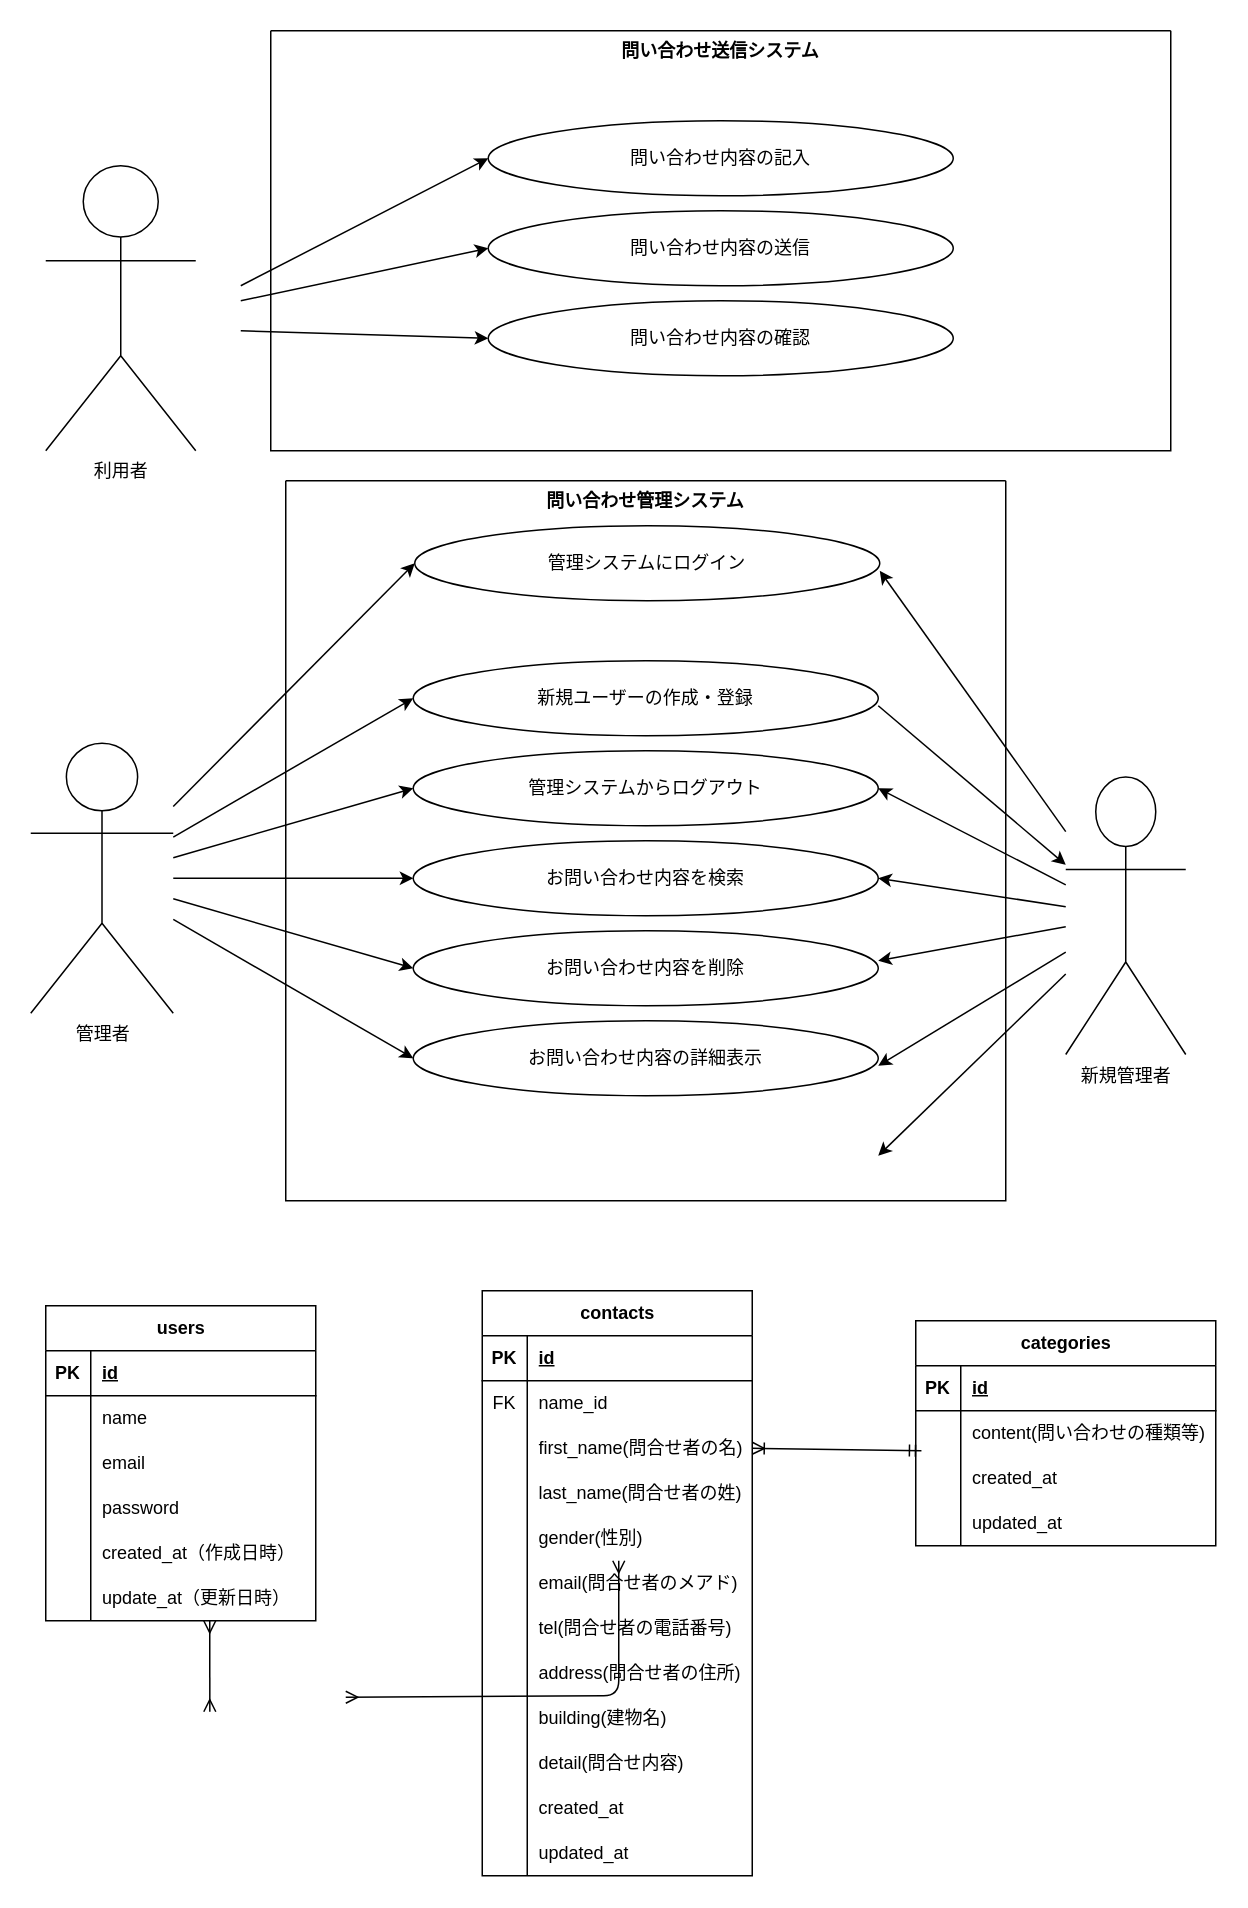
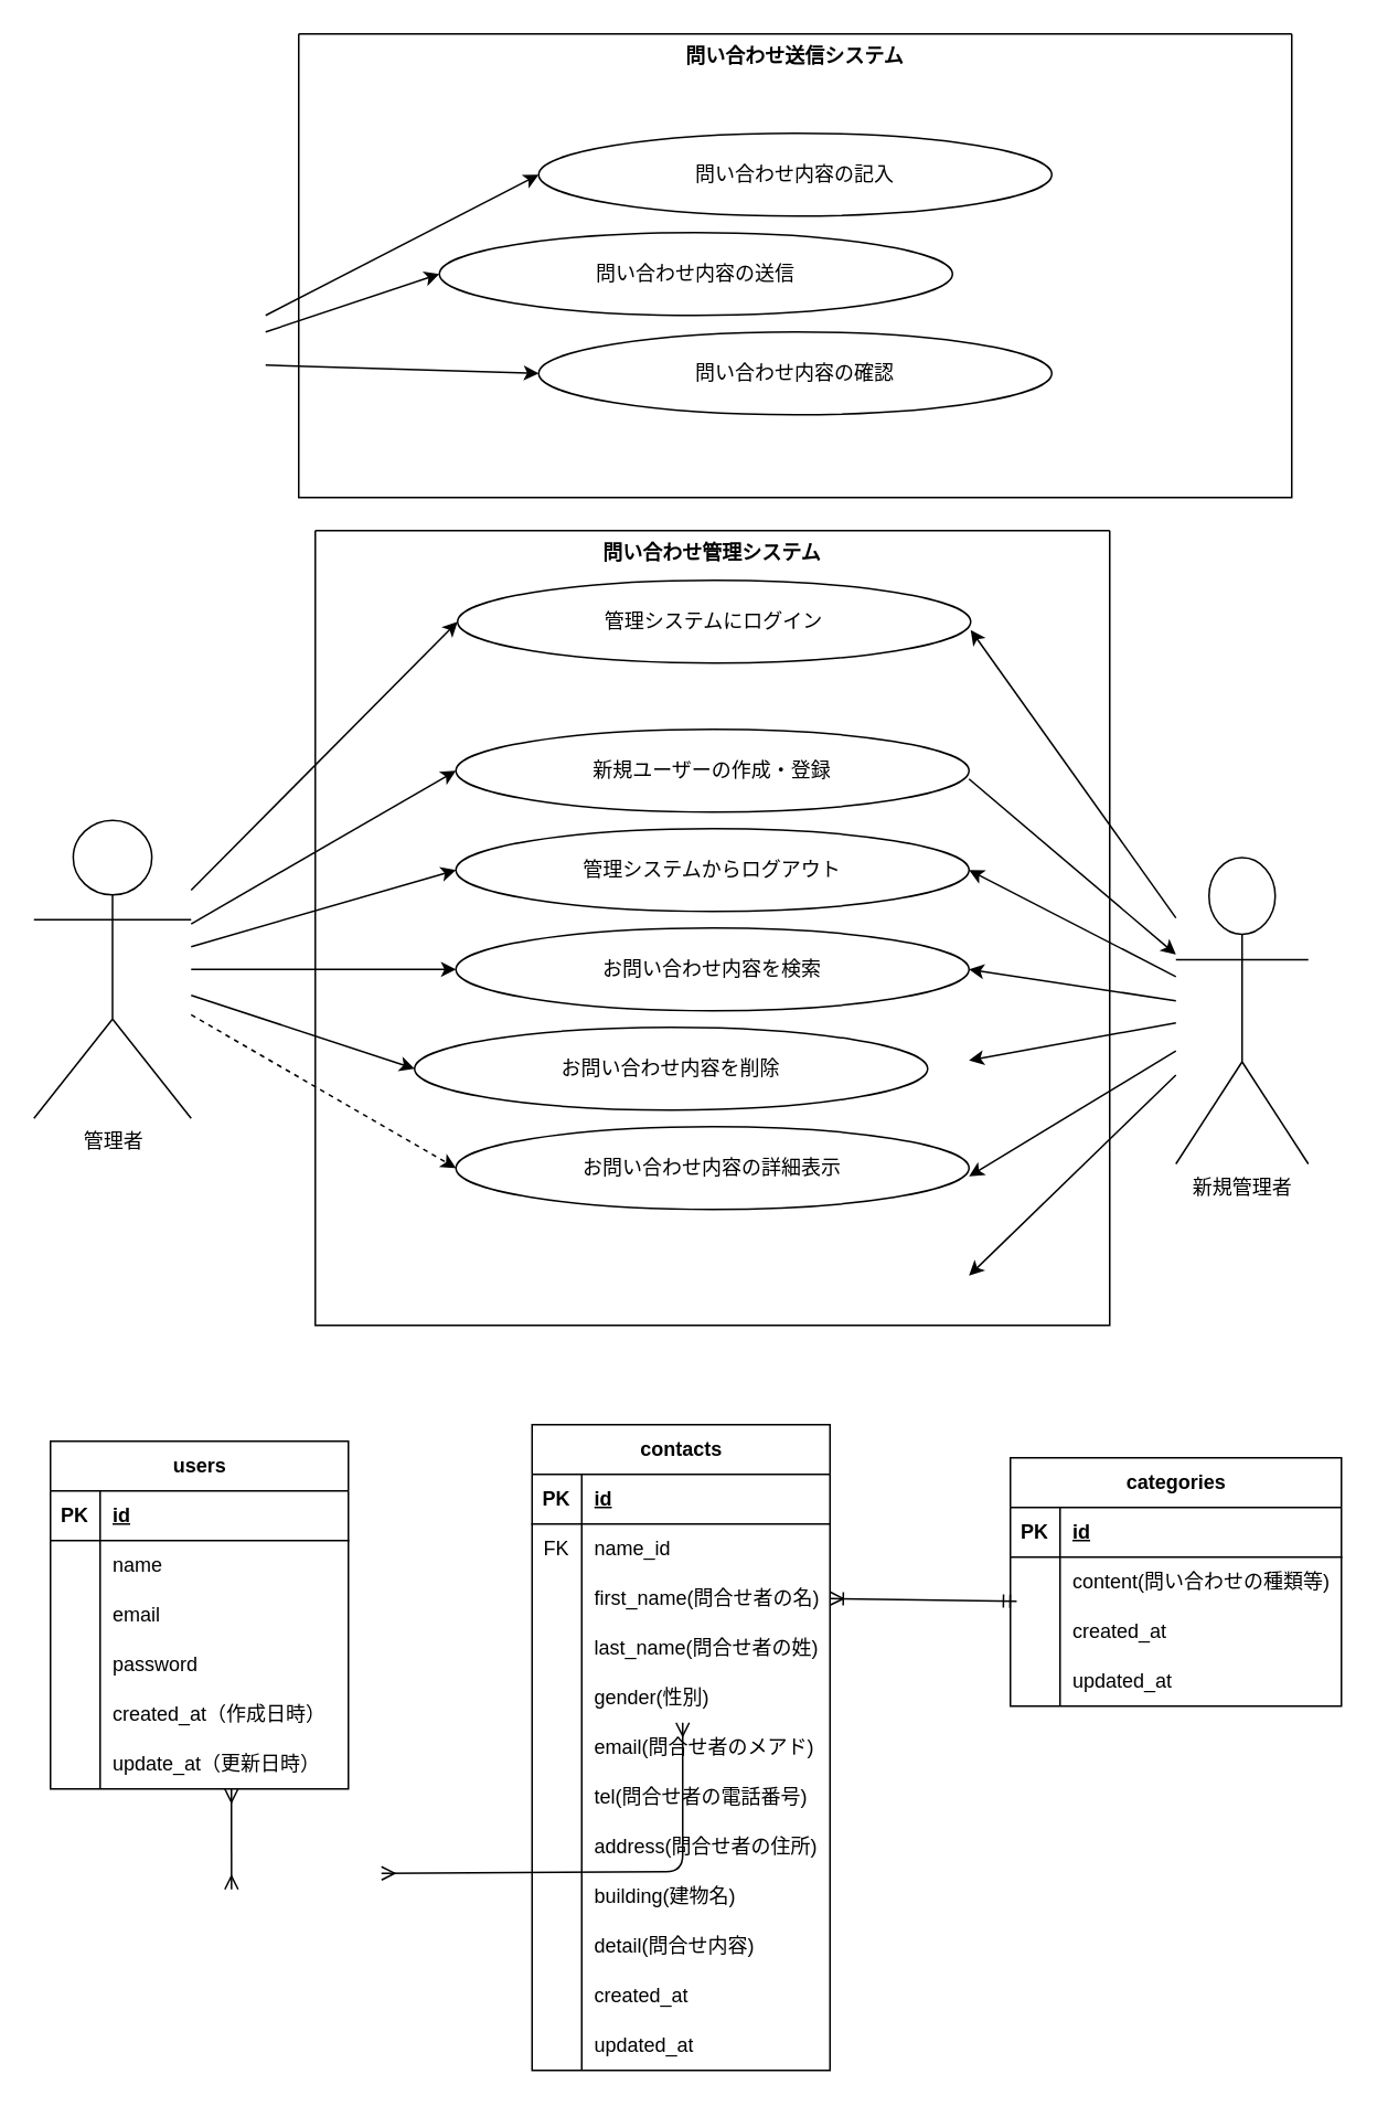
- <mxCell id="4" value="問い合わせ内容の送信" style="ellipse;whiteSpace=wrap;html=1;align=center;" parent="2" vertex="1"><mxGeometry x="145" y="120" width="310" height="50" as="geometry" /></mxCell>
+ <mxCell id="4" value="問い合わせ内容の送信" style="ellipse;whiteSpace=wrap;html=1;align=center;" parent="2" vertex="1"><mxGeometry x="85" y="120" width="310" height="50" as="geometry" /></mxCell>
- <mxCell id="7" value="利用者" style="shape=umlActor;verticalLabelPosition=bottom;verticalAlign=top;html=1;outlineConnect=0;" parent="1" vertex="1"><mxGeometry x="30" y="110" width="100" height="190" as="geometry" /></mxCell>
- <mxCell id="15" value="お問い合わせ内容を削除" style="ellipse;whiteSpace=wrap;html=1;align=center;" parent="11" vertex="1"><mxGeometry x="85" y="300" width="310" height="50" as="geometry" /></mxCell>
+ <mxCell id="15" value="お問い合わせ内容を削除" style="ellipse;whiteSpace=wrap;html=1;align=center;" parent="11" vertex="1"><mxGeometry x="60" y="300" width="310" height="50" as="geometry" /></mxCell>
- <mxCell id="23" value="" style="endArrow=classic;html=1;entryX=0;entryY=0.5;entryDx=0;entryDy=0;" parent="1" source="10" target="16" edge="1"><mxGeometry width="50" height="50" relative="1" as="geometry"><mxPoint x="130" y="800" as="sourcePoint" /><mxPoint x="200" y="580" as="targetPoint" /></mxGeometry></mxCell>
+ <mxCell id="23" value="" style="endArrow=classic;html=1;entryX=0;entryY=0.5;entryDx=0;entryDy=0;dashed=1;" parent="1" source="10" target="16" edge="1"><mxGeometry width="50" height="50" relative="1" as="geometry"><mxPoint x="130" y="800" as="sourcePoint" /><mxPoint x="200" y="580" as="targetPoint" /></mxGeometry></mxCell>
